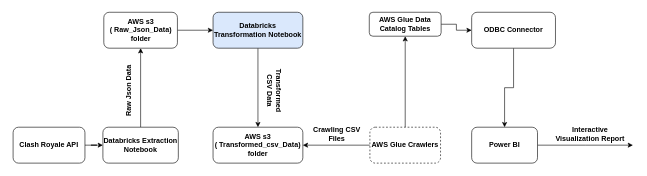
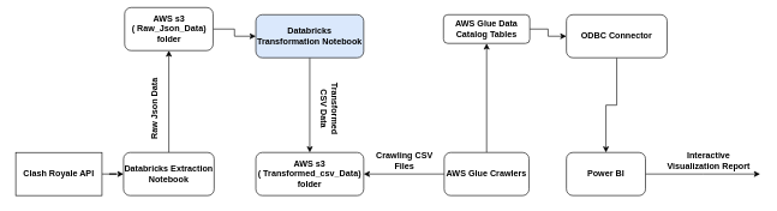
- <mxCell id="14" value="AWS s3&lt;div&gt;( Raw_Json_Data) folder&lt;/div&gt;" style="rounded=1;whiteSpace=wrap;html=1;fontStyle=1" vertex="1" parent="1"><mxGeometry x="171.5" y="20" width="123" height="60" as="geometry" /></mxCell>
+ <mxCell id="14" value="AWS s3&lt;div&gt;( Raw_Json_Data) folder&lt;/div&gt;" style="rounded=1;whiteSpace=wrap;html=1;fontStyle=1" vertex="1" parent="1"><mxGeometry x="171.5" y="10" width="123" height="60" as="geometry" /></mxCell>
- <mxCell id="3" value="Clash Royale API" style="rounded=1;whiteSpace=wrap;html=1;fontStyle=1" vertex="1" parent="1"><mxGeometry x="20" y="212" width="120" height="60" as="geometry" /></mxCell>
+ <mxCell id="3" value="Clash Royale API" style="whiteSpace=wrap;html=1;fontStyle=1;rounded=0;" vertex="1" parent="1"><mxGeometry x="20" y="212" width="120" height="60" as="geometry" /></mxCell>
- <mxCell id="10" value="AWS Glue Crawlers" style="rounded=1;whiteSpace=wrap;html=1;fontStyle=1;dashed=1;" vertex="1" parent="1"><mxGeometry x="616" y="212" width="118" height="60" as="geometry" /></mxCell>
+ <mxCell id="10" value="AWS Glue Crawlers" style="rounded=1;whiteSpace=wrap;html=1;fontStyle=1" vertex="1" parent="1"><mxGeometry x="616" y="212" width="118" height="60" as="geometry" /></mxCell>
